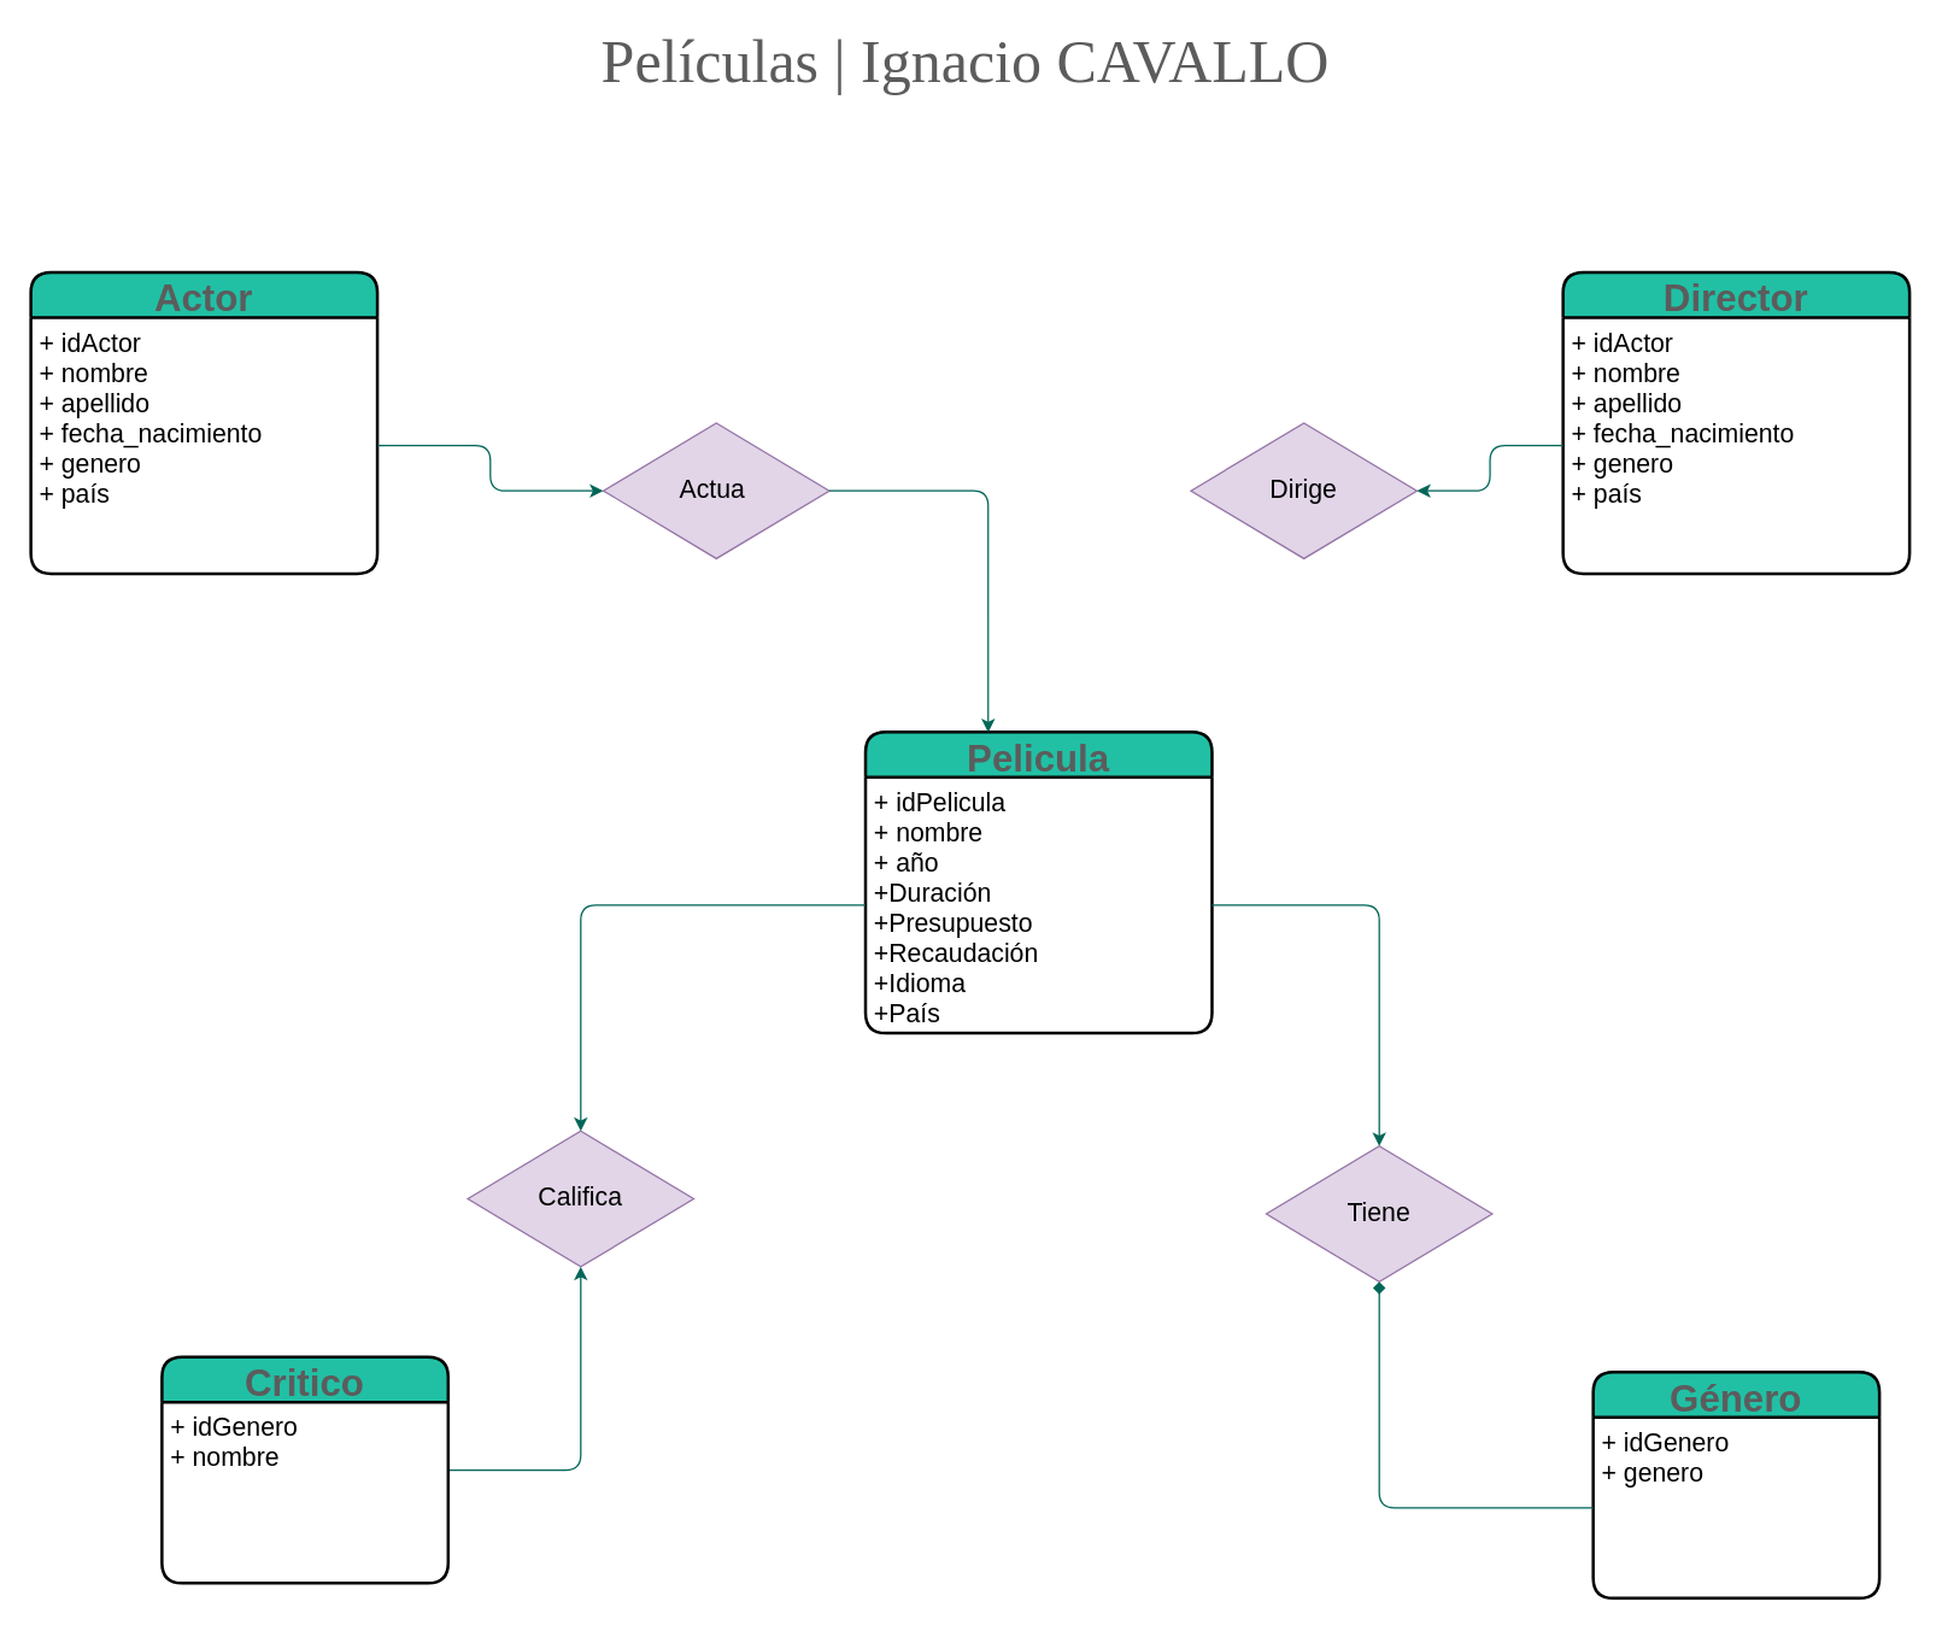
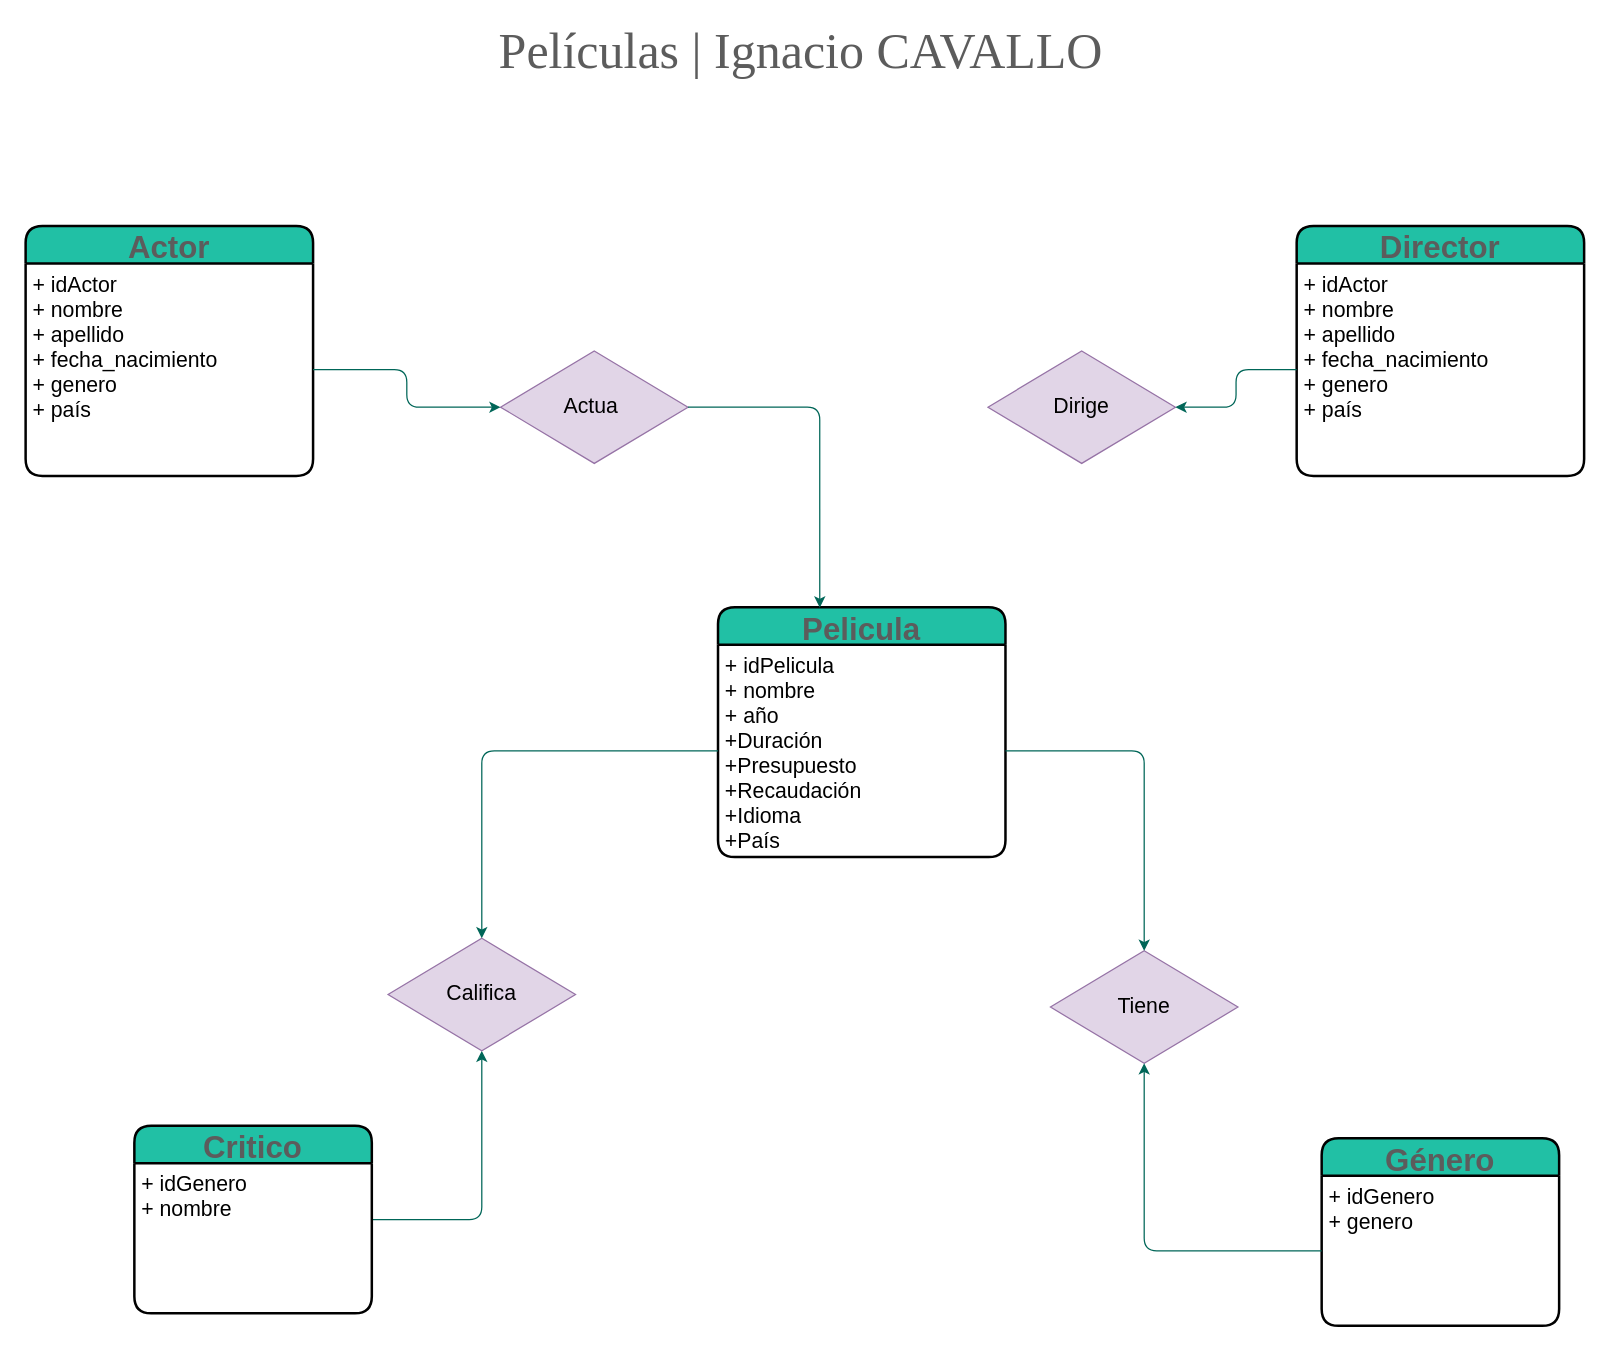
- <mxCell id="16" value="" style="edgeStyle=orthogonalEdgeStyle;curved=0;rounded=1;sketch=0;orthogonalLoop=1;jettySize=auto;html=1;fontSize=17;fontColor=#5C5C5C;strokeColor=#006658;fillColor=#21C0A5;endArrow=diamond;" edge="1" parent="1" source="9" target="15"><mxGeometry relative="1" as="geometry" /></mxCell>
+ <mxCell id="16" value="" style="edgeStyle=orthogonalEdgeStyle;curved=0;rounded=1;sketch=0;orthogonalLoop=1;jettySize=auto;html=1;fontSize=17;fontColor=#5C5C5C;strokeColor=#006658;fillColor=#21C0A5;" edge="1" parent="1" source="9" target="15"><mxGeometry relative="1" as="geometry" /></mxCell>
